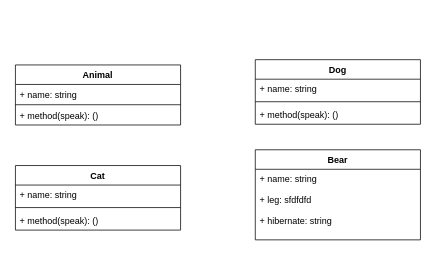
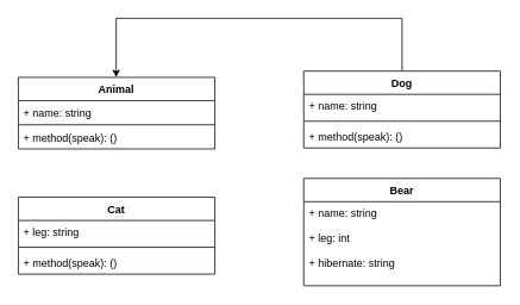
+ <mxCell id="6" style="edgeStyle=orthogonalEdgeStyle;rounded=0;orthogonalLoop=1;jettySize=auto;html=1;" edge="1" parent="1" source="7" target="2"><mxGeometry relative="1" as="geometry"><Array as="points"><mxPoint x="449.5" y="20" /><mxPoint x="129.5" y="20" /></Array></mxGeometry></mxCell>
- <mxCell id="16" value="+ name: string&#10;&#10;+ leg: sfdfdfd&#10;&#10;+ hibernate: string" style="text;strokeColor=none;fillColor=none;align=left;verticalAlign=top;spacingLeft=4;spacingRight=4;overflow=hidden;rotatable=0;points=[[0,0.5],[1,0.5]];portConstraint=eastwest;" vertex="1" parent="15"><mxGeometry y="26" width="220" height="94" as="geometry" /></mxCell>
+ <mxCell id="16" value="+ name: string&#10;&#10;+ leg: int&#10;&#10;+ hibernate: string" style="text;strokeColor=none;fillColor=none;align=left;verticalAlign=top;spacingLeft=4;spacingRight=4;overflow=hidden;rotatable=0;points=[[0,0.5],[1,0.5]];portConstraint=eastwest;" vertex="1" parent="15"><mxGeometry y="26" width="220" height="94" as="geometry" /></mxCell>
- <mxCell id="12" value="+ name: string&#10;&#10;&#10;&#10;&#10;&#10;sfdfdfd&#10;" style="text;strokeColor=none;fillColor=none;align=left;verticalAlign=top;spacingLeft=4;spacingRight=4;overflow=hidden;rotatable=0;points=[[0,0.5],[1,0.5]];portConstraint=eastwest;" vertex="1" parent="11"><mxGeometry y="26" width="220" height="26" as="geometry" /></mxCell>
+ <mxCell id="12" value="+ leg: string&#10;&#10;&#10;&#10;&#10;&#10;sfdfdfd&#10;" style="text;strokeColor=none;fillColor=none;align=left;verticalAlign=top;spacingLeft=4;spacingRight=4;overflow=hidden;rotatable=0;points=[[0,0.5],[1,0.5]];portConstraint=eastwest;" vertex="1" parent="11"><mxGeometry y="26" width="220" height="26" as="geometry" /></mxCell>
